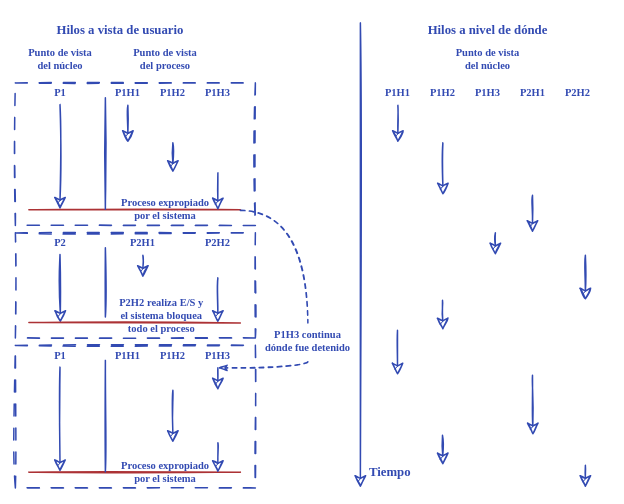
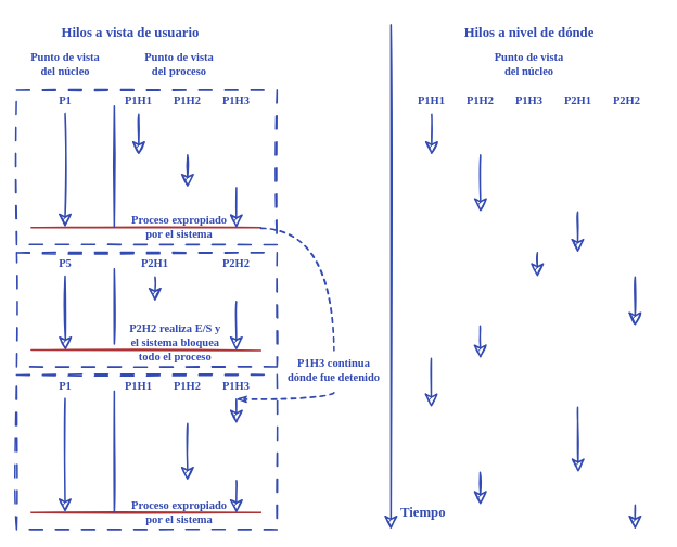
- <mxCell id="21" value="P2" style="text;align=center;verticalAlign=middle;rounded=0;shadow=0;sketch=1;fontFamily=Ink Free;fontSize=14;fontStyle=1;flipV=0;flipH=1;fontColor=#324AB2;spacingBottom=5;" vertex="1" parent="1"><mxGeometry x="20" y="310" width="120" height="30" as="geometry" /></mxCell>
+ <mxCell id="21" value="P5" style="text;align=center;verticalAlign=middle;rounded=0;shadow=0;sketch=1;fontFamily=Ink Free;fontSize=14;fontStyle=1;flipV=0;flipH=1;fontColor=#324AB2;spacingBottom=5;" vertex="1" parent="1"><mxGeometry x="20" y="310" width="120" height="30" as="geometry" /></mxCell>
